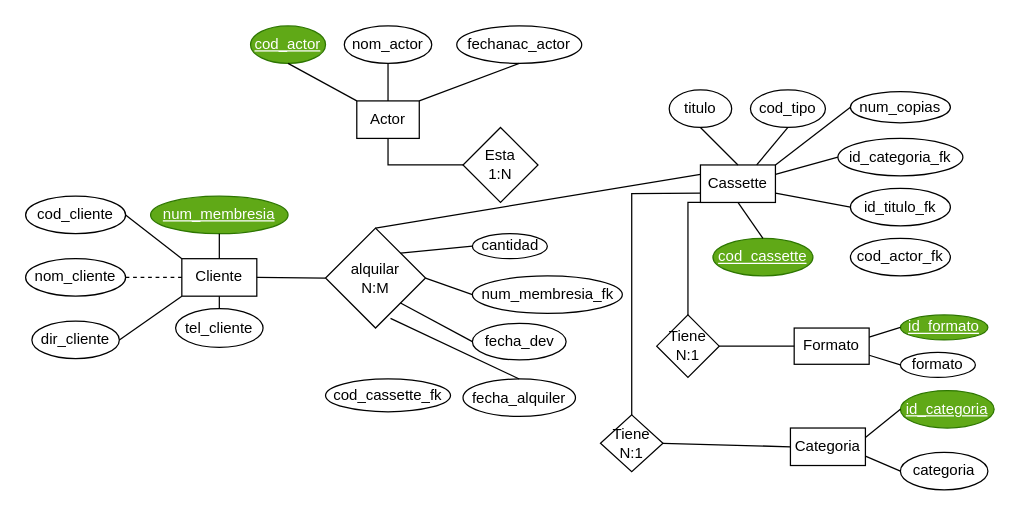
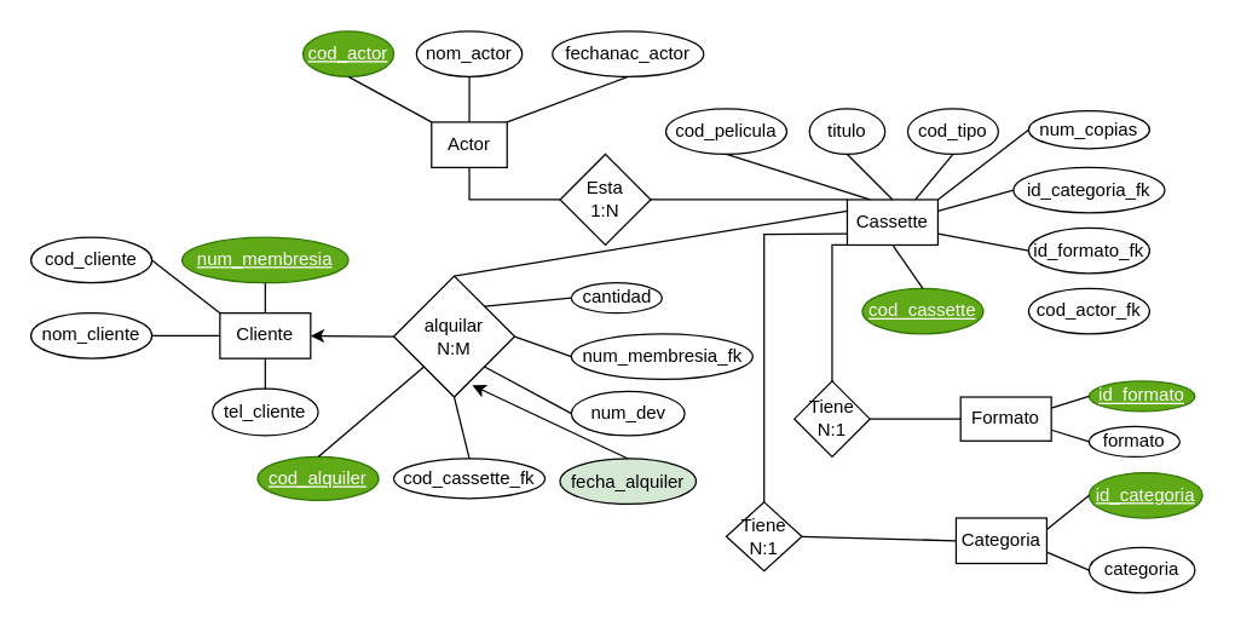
+ <mxCell id="19" value="cod_pelicula" style="ellipse;whiteSpace=wrap;html=1;" vertex="1" parent="1"><mxGeometry x="440" y="71.25" width="80" height="30" as="geometry" /></mxCell>
+ <mxCell id="42" value="" style="endArrow=none;html=1;rounded=0;entryX=0.5;entryY=1;entryDx=0;entryDy=0;exitX=0.25;exitY=0;exitDx=0;exitDy=0;" edge="1" parent="1" source="12" target="19"><mxGeometry width="50" height="50" relative="1" as="geometry"><mxPoint x="460" y="321.25" as="sourcePoint" /><mxPoint x="510" y="271.25" as="targetPoint" /></mxGeometry></mxCell>
+ <mxCell id="32" value="" style="endArrow=none;html=1;rounded=0;entryX=0;entryY=0;entryDx=0;entryDy=0;exitX=1;exitY=0.5;exitDx=0;exitDy=0;" edge="1" parent="1" source="29" target="12"><mxGeometry width="50" height="50" relative="1" as="geometry"><mxPoint x="460" y="321.25" as="sourcePoint" /><mxPoint x="510" y="271.25" as="targetPoint" /></mxGeometry></mxCell>
- <mxCell id="15" value="id_titulo_fk" style="ellipse;whiteSpace=wrap;html=1;" vertex="1" parent="1"><mxGeometry x="680" y="150" width="80" height="30" as="geometry" /></mxCell>
+ <mxCell id="15" value="id_formato_fk" style="ellipse;whiteSpace=wrap;html=1;" vertex="1" parent="1"><mxGeometry x="680" y="150" width="80" height="30" as="geometry" /></mxCell>
- <mxCell id="55" value="" style="endArrow=none;html=1;rounded=0;entryX=1;entryY=0.5;entryDx=0;entryDy=0;exitX=0;exitY=0.5;exitDx=0;exitDy=0;dashed=1;" edge="1" parent="1" source="2" target="4"><mxGeometry width="50" height="50" relative="1" as="geometry"><mxPoint x="340" y="226.25" as="sourcePoint" /><mxPoint x="390" y="176.25" as="targetPoint" /></mxGeometry></mxCell>
+ <mxCell id="55" value="" style="endArrow=none;html=1;rounded=0;entryX=1;entryY=0.5;entryDx=0;entryDy=0;exitX=0;exitY=0.5;exitDx=0;exitDy=0;" edge="1" parent="1" source="2" target="4"><mxGeometry width="50" height="50" relative="1" as="geometry"><mxPoint x="340" y="226.25" as="sourcePoint" /><mxPoint x="390" y="176.25" as="targetPoint" /></mxGeometry></mxCell>
- <mxCell id="52" value="" style="endArrow=none;html=1;rounded=0;entryX=1;entryY=0.5;entryDx=0;entryDy=0;exitX=0;exitY=0.5;exitDx=0;exitDy=0;" edge="1" parent="1" source="11" target="2"><mxGeometry width="50" height="50" relative="1" as="geometry"><mxPoint x="280" y="301.25" as="sourcePoint" /><mxPoint x="330" y="251.25" as="targetPoint" /></mxGeometry></mxCell>
+ <mxCell id="52" value="" style="endArrow=classic;html=1;rounded=0;entryX=1;entryY=0.5;entryDx=0;entryDy=0;exitX=0;exitY=0.5;exitDx=0;exitDy=0;" edge="1" parent="1" source="11" target="2"><mxGeometry width="50" height="50" relative="1" as="geometry"><mxPoint x="280" y="301.25" as="sourcePoint" /><mxPoint x="330" y="251.25" as="targetPoint" /></mxGeometry></mxCell>
- <mxCell id="54" value="" style="endArrow=none;html=1;rounded=0;exitX=1;exitY=0.5;exitDx=0;exitDy=0;entryX=0;entryY=1;entryDx=0;entryDy=0;" edge="1" parent="1" source="3" target="2"><mxGeometry width="50" height="50" relative="1" as="geometry"><mxPoint x="340" y="226.25" as="sourcePoint" /><mxPoint x="390" y="176.25" as="targetPoint" /></mxGeometry></mxCell>
- <mxCell id="67" value="" style="endArrow=none;html=1;rounded=0;entryX=0.65;entryY=0.903;entryDx=0;entryDy=0;entryPerimeter=0;exitX=0.5;exitY=0;exitDx=0;exitDy=0;" edge="1" parent="1" source="61" target="11"><mxGeometry width="50" height="50" relative="1" as="geometry"><mxPoint x="390" y="360" as="sourcePoint" /><mxPoint x="440" y="310" as="targetPoint" /></mxGeometry></mxCell>
+ <mxCell id="67" value="" style="endArrow=classic;html=1;rounded=0;entryX=0.65;entryY=0.903;entryDx=0;entryDy=0;entryPerimeter=0;exitX=0.5;exitY=0;exitDx=0;exitDy=0;" edge="1" parent="1" source="61" target="11"><mxGeometry width="50" height="50" relative="1" as="geometry"><mxPoint x="390" y="360" as="sourcePoint" /><mxPoint x="440" y="310" as="targetPoint" /></mxGeometry></mxCell>
- <mxCell id="7" value="tel_cliente" style="ellipse;whiteSpace=wrap;html=1;" vertex="1" parent="1"><mxGeometry x="140" y="246.25" width="70" height="31" as="geometry" /></mxCell>
+ <mxCell id="7" value="tel_cliente" style="ellipse;whiteSpace=wrap;html=1;" vertex="1" parent="1"><mxGeometry x="140" y="256.25" width="70" height="31" as="geometry" /></mxCell>
- <mxCell id="3" value="dir_cliente" style="ellipse;whiteSpace=wrap;html=1;" vertex="1" parent="1"><mxGeometry x="25" y="256.25" width="70" height="30" as="geometry" /></mxCell>
+ <mxCell id="69" value="" style="endArrow=none;html=1;rounded=0;exitX=0.5;exitY=0;exitDx=0;exitDy=0;entryX=0;entryY=1;entryDx=0;entryDy=0;" edge="1" parent="1" source="63" target="11"><mxGeometry width="50" height="50" relative="1" as="geometry"><mxPoint x="390" y="360" as="sourcePoint" /><mxPoint x="440" y="310" as="targetPoint" /></mxGeometry></mxCell>
- <mxCell id="60" value="fecha_dev" style="ellipse;whiteSpace=wrap;html=1;" vertex="1" parent="1"><mxGeometry x="377.5" y="258" width="75" height="29.25" as="geometry" /></mxCell>
+ <mxCell id="60" value="num_dev" style="ellipse;whiteSpace=wrap;html=1;" vertex="1" parent="1"><mxGeometry x="377.5" y="258" width="75" height="29.25" as="geometry" /></mxCell>
+ <mxCell id="68" value="" style="endArrow=none;html=1;rounded=0;entryX=0.5;entryY=1;entryDx=0;entryDy=0;exitX=0.5;exitY=0;exitDx=0;exitDy=0;" edge="1" parent="1" source="62" target="11"><mxGeometry width="50" height="50" relative="1" as="geometry"><mxPoint x="390" y="360" as="sourcePoint" /><mxPoint x="440" y="310" as="targetPoint" /></mxGeometry></mxCell>
+ <mxCell id="63" value="cod_alquiler" style="ellipse;whiteSpace=wrap;html=1;fontStyle=4;fillColor=#60a917;fontColor=#ffffff;strokeColor=#2D7600;" vertex="1" parent="1"><mxGeometry x="170" y="301.25" width="80" height="28.75" as="geometry" /></mxCell>
- <mxCell id="61" value="fecha_alquiler" style="ellipse;whiteSpace=wrap;html=1;" vertex="1" parent="1"><mxGeometry x="370" y="302.5" width="90" height="30" as="geometry" /></mxCell>
+ <mxCell id="61" value="fecha_alquiler" style="ellipse;whiteSpace=wrap;html=1;fillColor=#d5e8d4;" vertex="1" parent="1"><mxGeometry x="370" y="302.5" width="90" height="30" as="geometry" /></mxCell>
